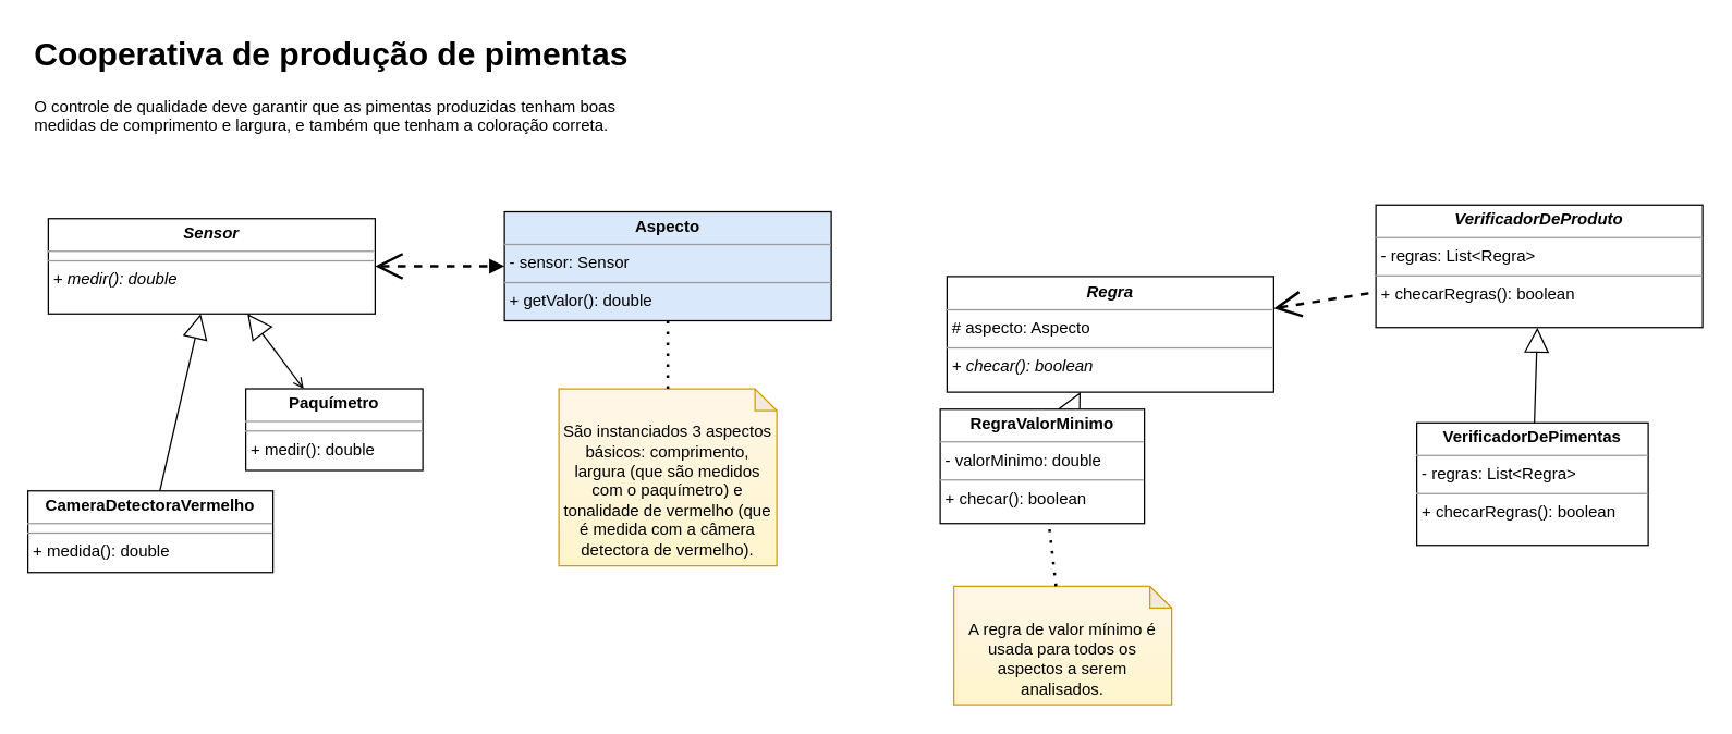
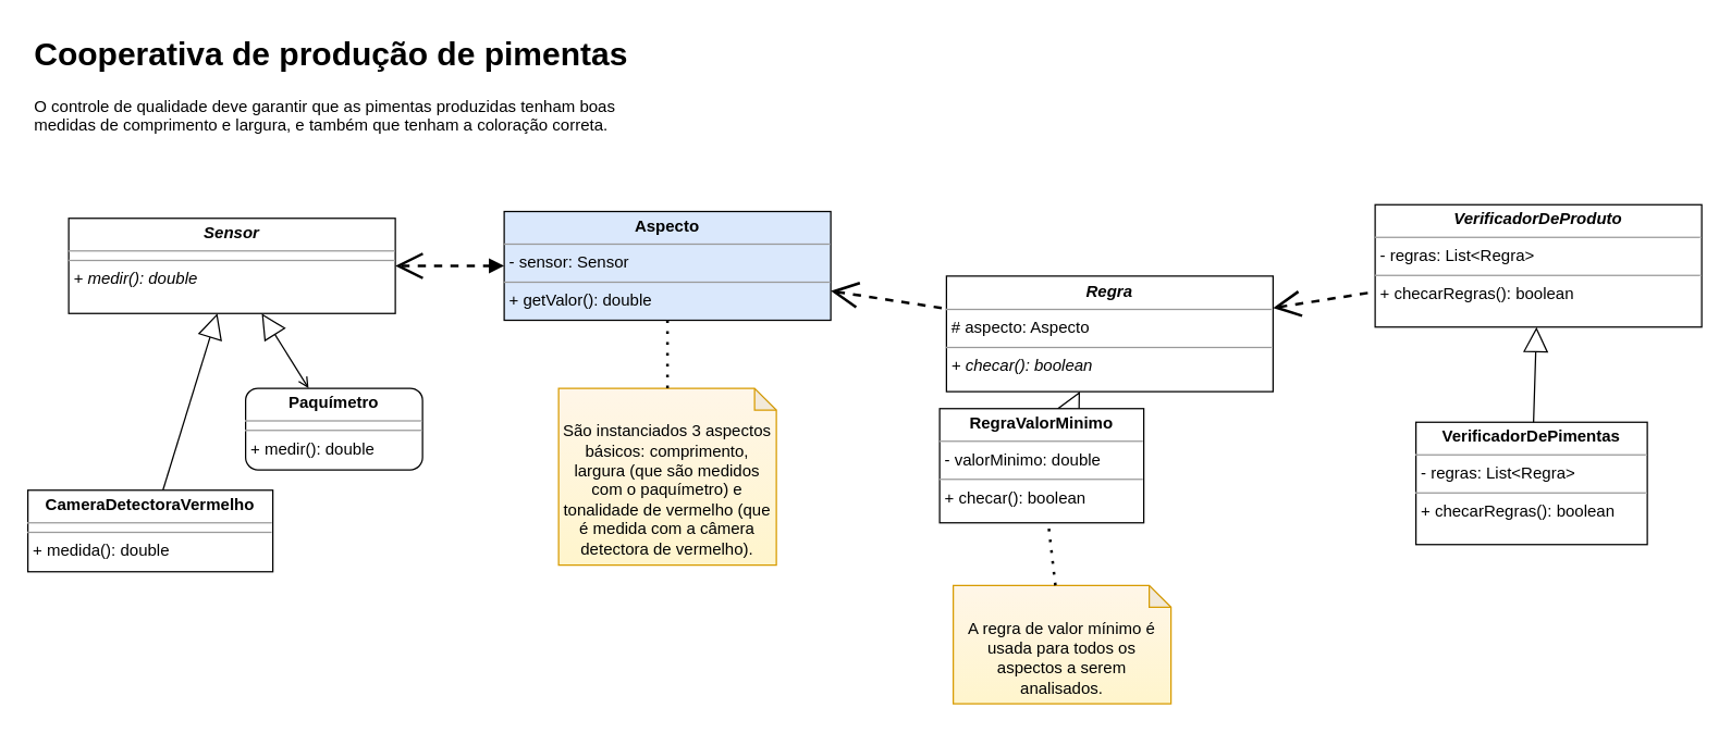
- <mxCell id="2" value="&lt;p style=&quot;margin:0px;margin-top:4px;text-align:center;&quot;&gt;&lt;i&gt;&lt;b&gt;Sensor&lt;/b&gt;&lt;/i&gt;&lt;br&gt;&lt;/p&gt;&lt;hr size=&quot;1&quot;&gt;&lt;hr size=&quot;1&quot;&gt;&lt;p style=&quot;margin:0px;margin-left:4px;&quot;&gt;&lt;i&gt;+ medir(): double&lt;/i&gt;&lt;br&gt;&lt;/p&gt;" style="verticalAlign=top;align=left;overflow=fill;fontSize=12;fontFamily=Helvetica;html=1;" parent="1" vertex="1"><mxGeometry x="35" y="160" width="240" height="70" as="geometry" /></mxCell>
+ <mxCell id="2" value="&lt;p style=&quot;margin:0px;margin-top:4px;text-align:center;&quot;&gt;&lt;i&gt;&lt;b&gt;Sensor&lt;/b&gt;&lt;/i&gt;&lt;br&gt;&lt;/p&gt;&lt;hr size=&quot;1&quot;&gt;&lt;hr size=&quot;1&quot;&gt;&lt;p style=&quot;margin:0px;margin-left:4px;&quot;&gt;&lt;i&gt;+ medir(): double&lt;/i&gt;&lt;br&gt;&lt;/p&gt;" style="verticalAlign=top;align=left;overflow=fill;fontSize=12;fontFamily=Helvetica;html=1;" parent="1" vertex="1"><mxGeometry x="50" y="160" width="240" height="70" as="geometry" /></mxCell>
+ <mxCell id="6" value="" style="endArrow=none;dashed=1;html=1;rounded=0;strokeColor=default;strokeWidth=2;startSize=16;endSize=6;sourcePerimeterSpacing=0;targetPerimeterSpacing=0;startArrow=open;startFill=0;" parent="1" source="3" target="5" edge="1"><mxGeometry width="50" height="50" relative="1" as="geometry"><mxPoint x="800" y="500" as="sourcePoint" /><mxPoint x="1120" y="500" as="targetPoint" /></mxGeometry></mxCell>
- <mxCell id="12" value="&lt;p style=&quot;margin:0px;margin-top:4px;text-align:center;&quot;&gt;&lt;b&gt;Paquímetro&lt;/b&gt;&lt;br&gt;&lt;/p&gt;&lt;hr size=&quot;1&quot;&gt;&lt;hr size=&quot;1&quot;&gt;&lt;p style=&quot;margin:0px;margin-left:4px;&quot;&gt;+ medir(): double&lt;br&gt;&lt;/p&gt;" style="verticalAlign=top;align=left;overflow=fill;fontSize=12;fontFamily=Helvetica;html=1;" parent="1" vertex="1"><mxGeometry x="180" y="285" width="130" height="60" as="geometry" /></mxCell>
+ <mxCell id="12" value="&lt;p style=&quot;margin:0px;margin-top:4px;text-align:center;&quot;&gt;&lt;b&gt;Paquímetro&lt;/b&gt;&lt;br&gt;&lt;/p&gt;&lt;hr size=&quot;1&quot;&gt;&lt;hr size=&quot;1&quot;&gt;&lt;p style=&quot;margin:0px;margin-left:4px;&quot;&gt;+ medir(): double&lt;br&gt;&lt;/p&gt;" style="verticalAlign=top;align=left;overflow=fill;fontSize=12;fontFamily=Helvetica;html=1;rounded=1;" parent="1" vertex="1"><mxGeometry x="180" y="285" width="130" height="60" as="geometry" /></mxCell>
